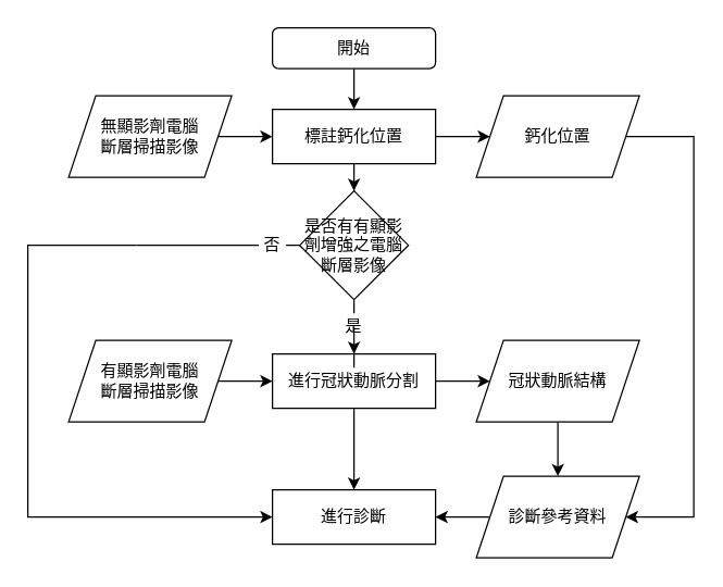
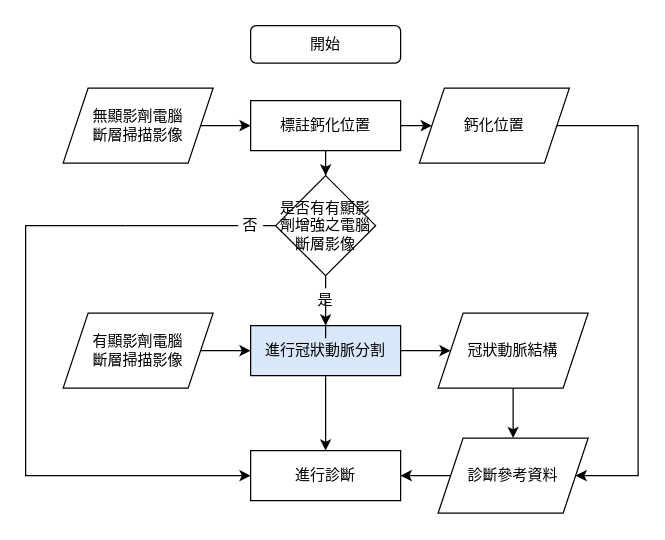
- <mxCell id="2" style="edgeStyle=orthogonalEdgeStyle;rounded=0;orthogonalLoop=1;jettySize=auto;html=1;exitX=0.5;exitY=1;exitDx=0;exitDy=0;entryX=0.5;entryY=0;entryDx=0;entryDy=0;" parent="1" source="3" target="6" edge="1"><mxGeometry relative="1" as="geometry" /></mxCell>
- <mxCell id="19" value="鈣化位置" style="shape=parallelogram;perimeter=parallelogramPerimeter;whiteSpace=wrap;html=1;fixedSize=1;labelBackgroundColor=none;fontFamily=Helvetica;align=center;" parent="1" vertex="1"><mxGeometry x="350" y="70" width="120" height="60" as="geometry" /></mxCell>
+ <mxCell id="19" value="鈣化位置" style="shape=parallelogram;perimeter=parallelogramPerimeter;whiteSpace=wrap;html=1;fixedSize=1;labelBackgroundColor=none;fontFamily=Helvetica;align=center;" parent="1" vertex="1"><mxGeometry x="335" y="70" width="120" height="60" as="geometry" /></mxCell>
- <mxCell id="9" value="進行冠狀動脈分割" style="rounded=0;whiteSpace=wrap;html=1;" parent="1" vertex="1"><mxGeometry x="200" y="260" width="120" height="40" as="geometry" /></mxCell>
+ <mxCell id="9" value="進行冠狀動脈分割" style="rounded=0;whiteSpace=wrap;html=1;fillColor=#dae8fc;" parent="1" vertex="1"><mxGeometry x="200" y="260" width="120" height="40" as="geometry" /></mxCell>
